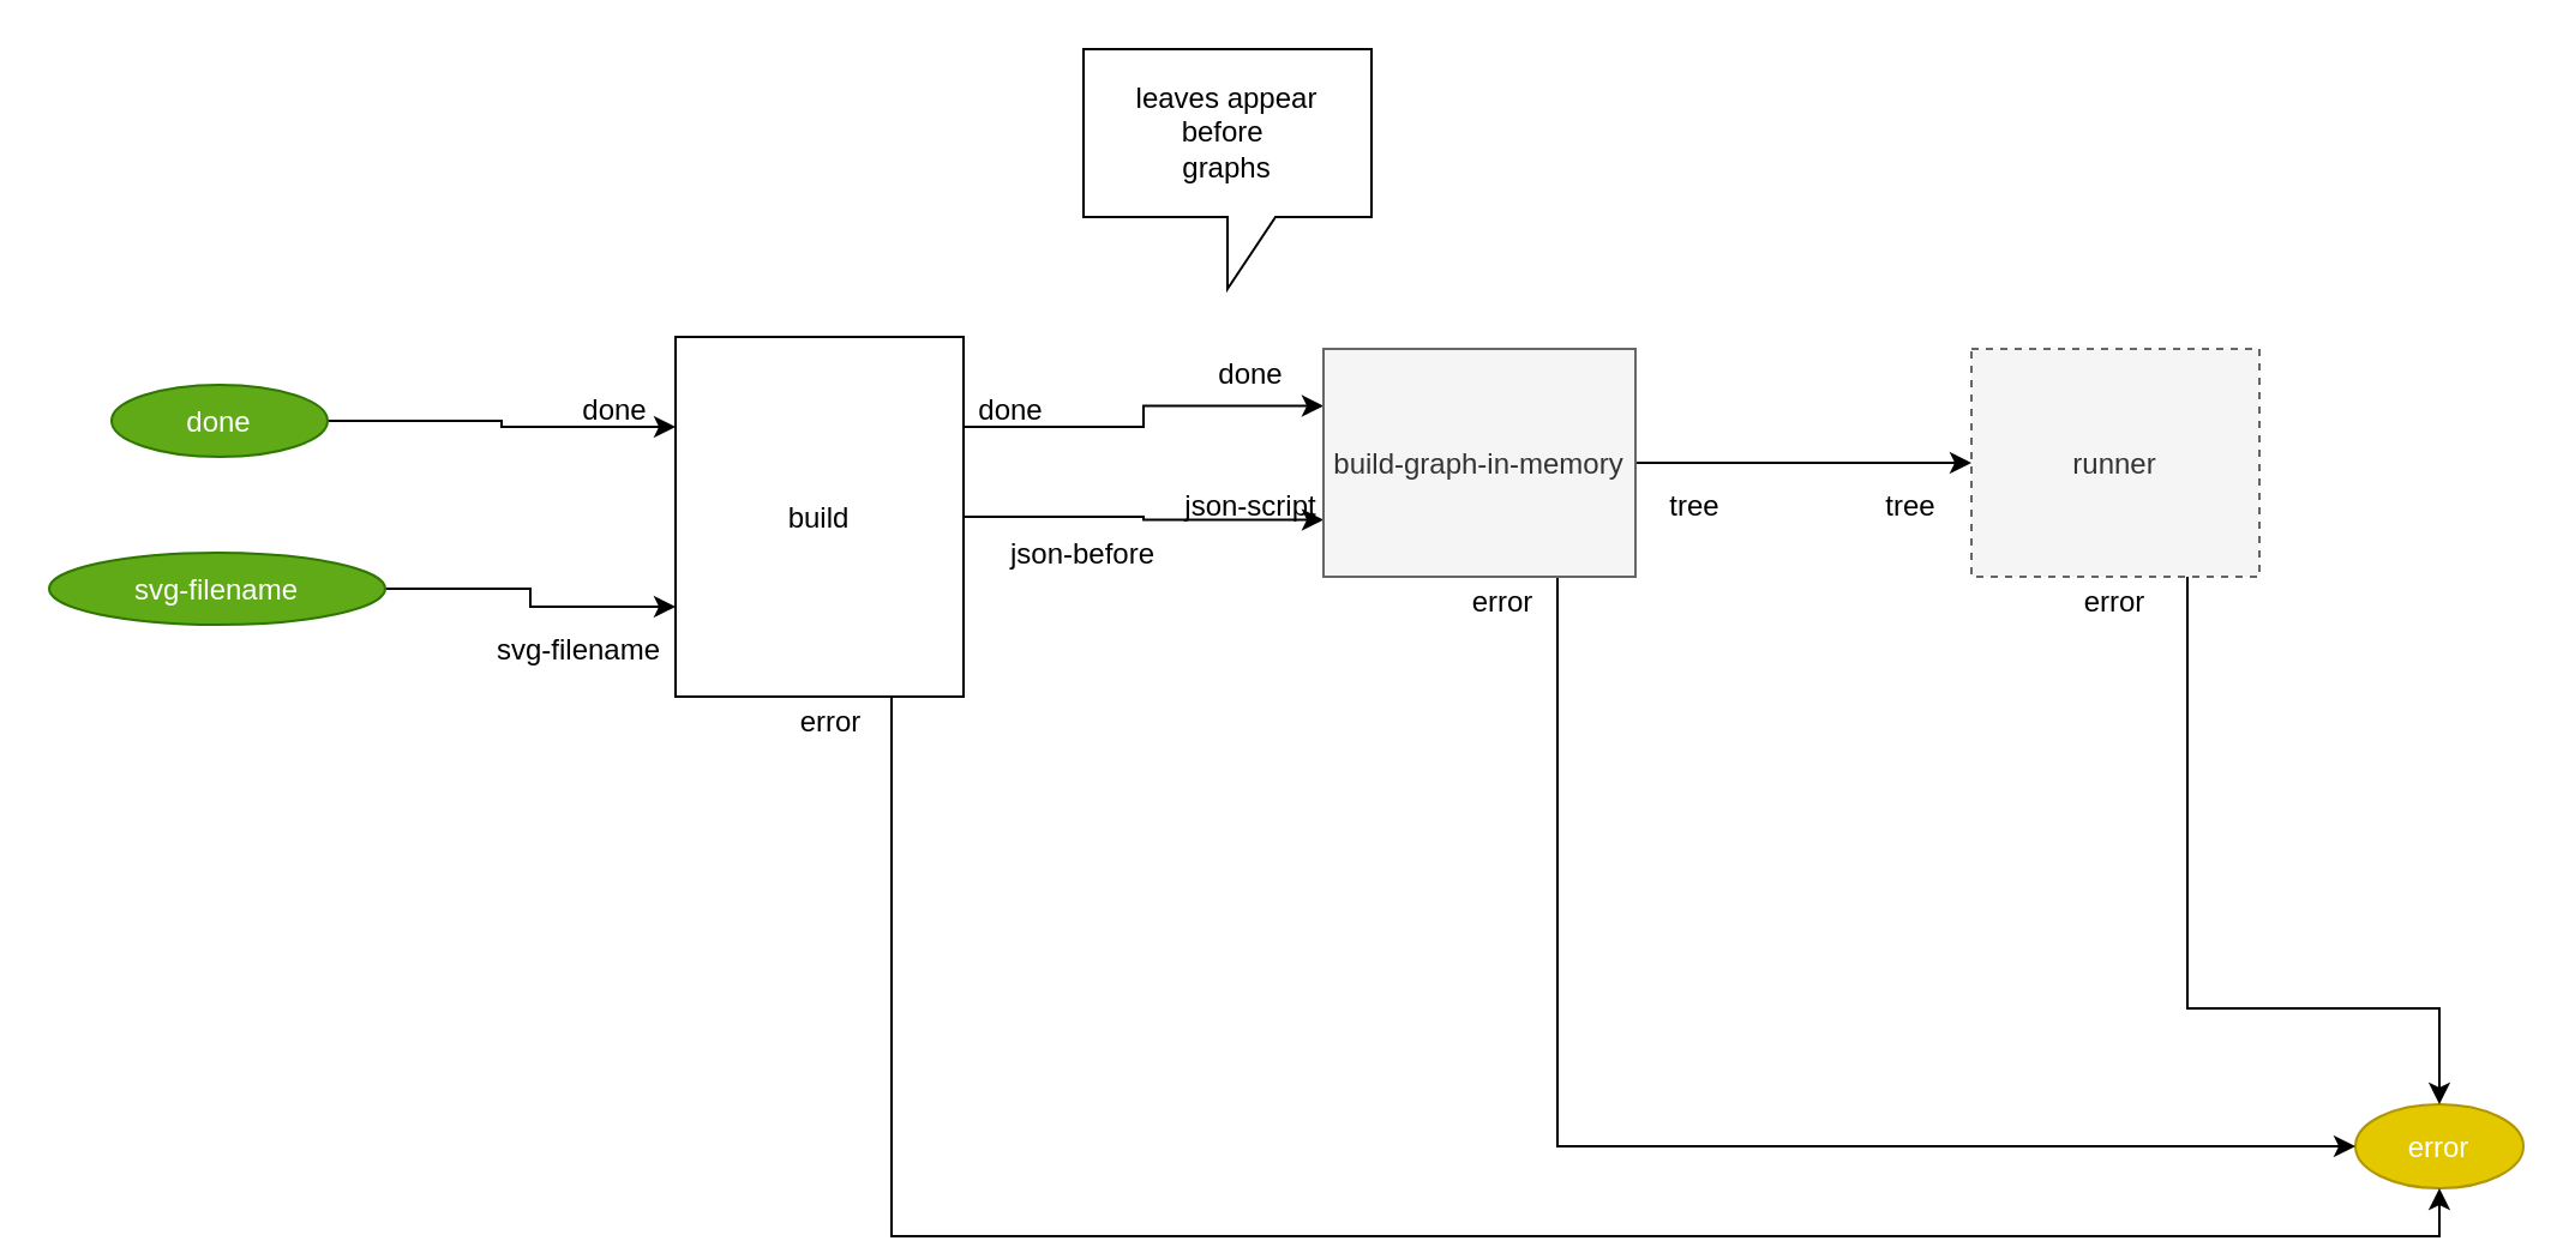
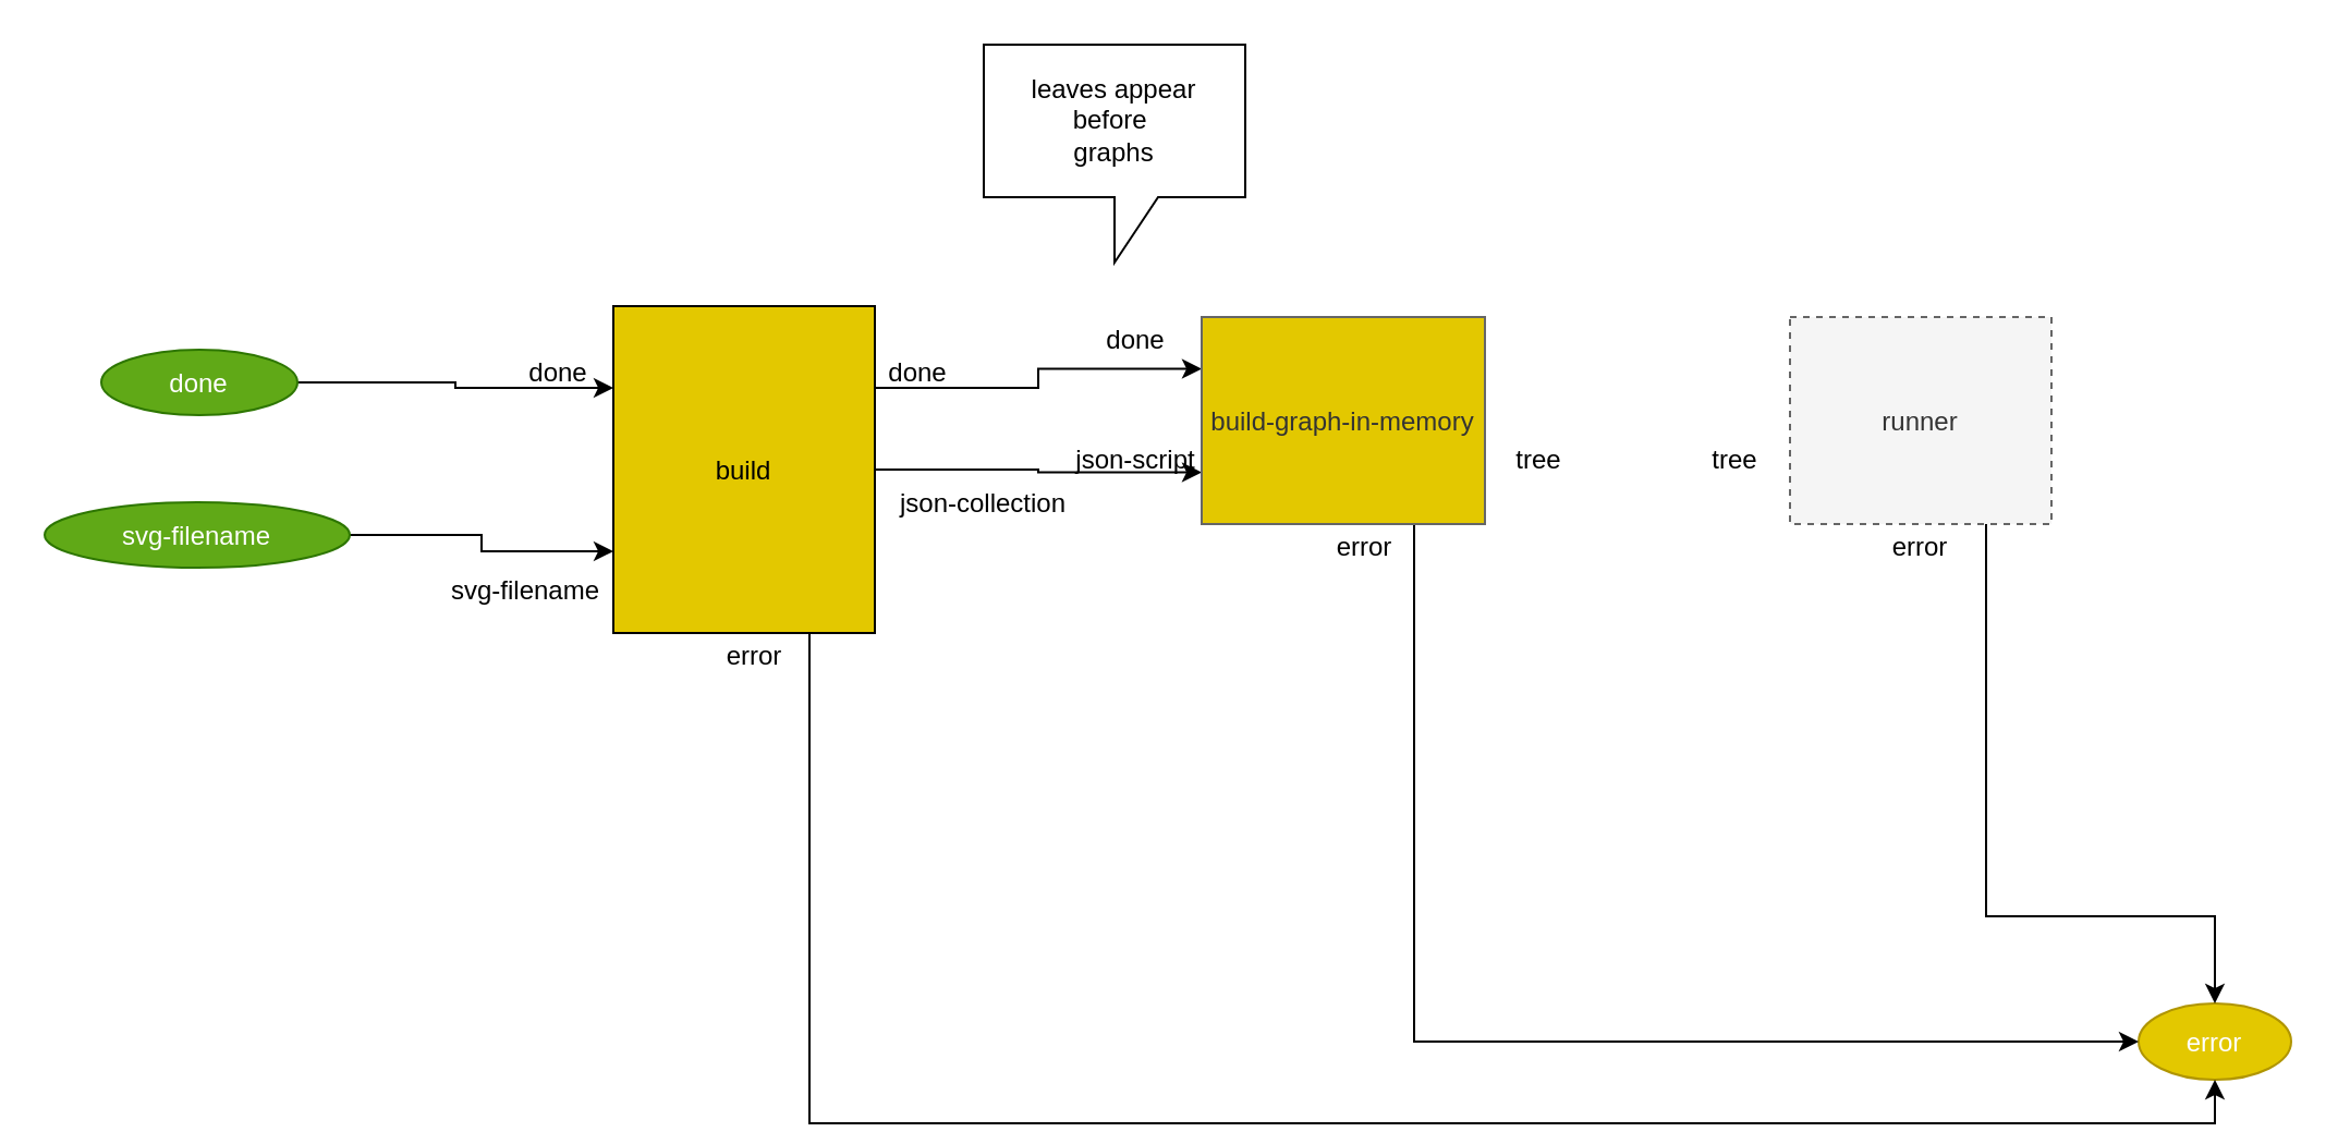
- <mxCell id="13" value="build-graph-in-memory" style="rounded=0;fillColor=#f5f5f5;strokeColor=#666666;fontColor=#333333;" parent="1" vertex="1"><mxGeometry x="551" y="145" width="130" height="95" as="geometry" /></mxCell>
+ <mxCell id="13" value="build-graph-in-memory" style="rounded=0;fillColor=#e3c800;strokeColor=#666666;fontColor=#333333;" parent="1" vertex="1"><mxGeometry x="551" y="145" width="130" height="95" as="geometry" /></mxCell>
- <mxCell id="12" value="" style="edgeStyle=orthogonalEdgeStyle;rounded=0;orthogonalLoop=1;jettySize=auto;exitX=1;exitY=0.5;exitDx=0;exitDy=0;entryX=0;entryY=0.5;entryDx=0;entryDy=0;" parent="1" source="13" target="15" edge="1"><mxGeometry relative="1" as="geometry" /></mxCell>
- <mxCell id="10" value="build" style="rounded=0;" parent="1" vertex="1"><mxGeometry x="281" y="140" width="120" height="150" as="geometry" /></mxCell>
+ <mxCell id="10" value="build" style="rounded=0;fillColor=#e3c800;" parent="1" vertex="1"><mxGeometry x="281" y="140" width="120" height="150" as="geometry" /></mxCell>
- <mxCell id="24" value="json-before" style="text;strokeColor=none;fillColor=none;align=center;verticalAlign=middle;rounded=0;" parent="1" vertex="1"><mxGeometry x="411" y="220" width="80" height="20" as="geometry" /></mxCell>
+ <mxCell id="24" value="json-collection" style="text;strokeColor=none;fillColor=none;align=center;verticalAlign=middle;rounded=0;" parent="1" vertex="1"><mxGeometry x="411" y="220" width="80" height="20" as="geometry" /></mxCell>
